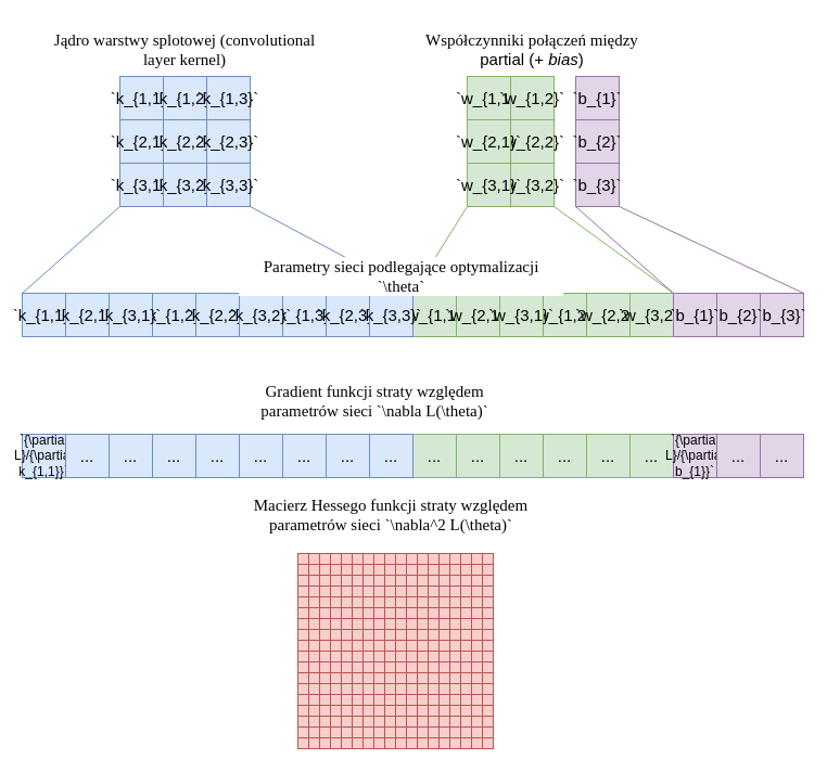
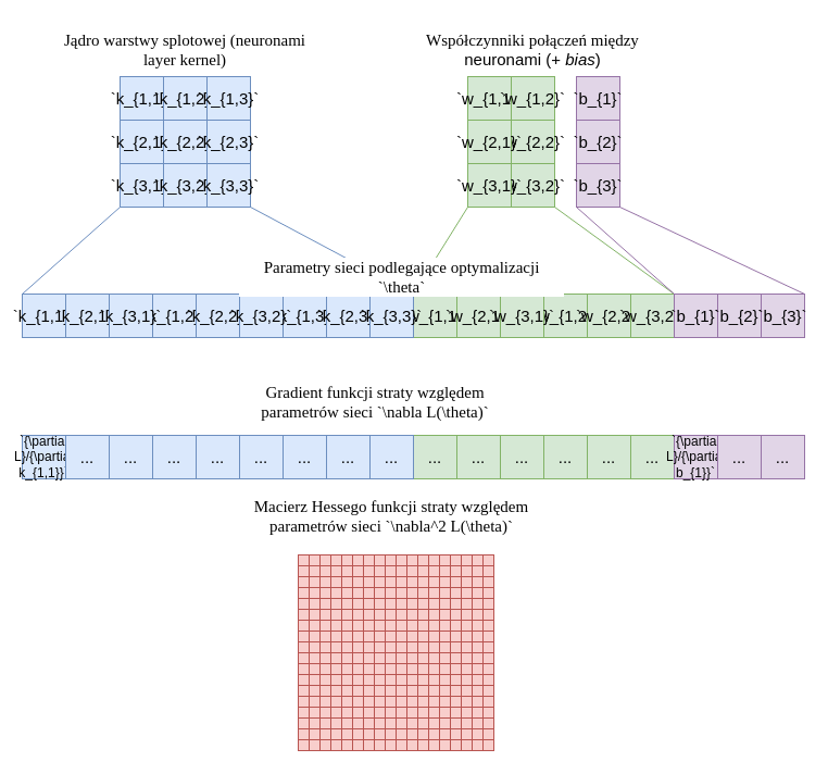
- <mxCell id="25" value="&lt;font face=&quot;Nunito&quot;&gt;Jądro warstwy splotowej (convolutional layer kernel)&lt;/font&gt;" style="text;html=1;strokeColor=none;fillColor=none;align=center;verticalAlign=middle;whiteSpace=wrap;rounded=0;fontSize=15;" vertex="1" parent="1"><mxGeometry x="45" y="20" width="250" height="50" as="geometry" /></mxCell>
+ <mxCell id="25" value="&lt;font face=&quot;Nunito&quot;&gt;Jądro warstwy splotowej (neuronami layer kernel)&lt;/font&gt;" style="text;html=1;strokeColor=none;fillColor=none;align=center;verticalAlign=middle;whiteSpace=wrap;rounded=0;fontSize=15;" vertex="1" parent="1"><mxGeometry x="45" y="20" width="250" height="50" as="geometry" /></mxCell>
- <mxCell id="26" value="&lt;font face=&quot;Nunito&quot;&gt;Współczynniki połączeń między&lt;br&gt;&lt;/font&gt;partial (+ &lt;i&gt;bias&lt;/i&gt;)" style="text;html=1;strokeColor=none;fillColor=none;align=center;verticalAlign=middle;whiteSpace=wrap;rounded=0;fontSize=15;" vertex="1" parent="1"><mxGeometry x="365" y="20" width="250" height="50" as="geometry" /></mxCell>
+ <mxCell id="26" value="&lt;font face=&quot;Nunito&quot;&gt;Współczynniki połączeń między&lt;br&gt;&lt;/font&gt;neuronami (+ &lt;i&gt;bias&lt;/i&gt;)" style="text;html=1;strokeColor=none;fillColor=none;align=center;verticalAlign=middle;whiteSpace=wrap;rounded=0;fontSize=15;" vertex="1" parent="1"><mxGeometry x="365" y="20" width="250" height="50" as="geometry" /></mxCell>
